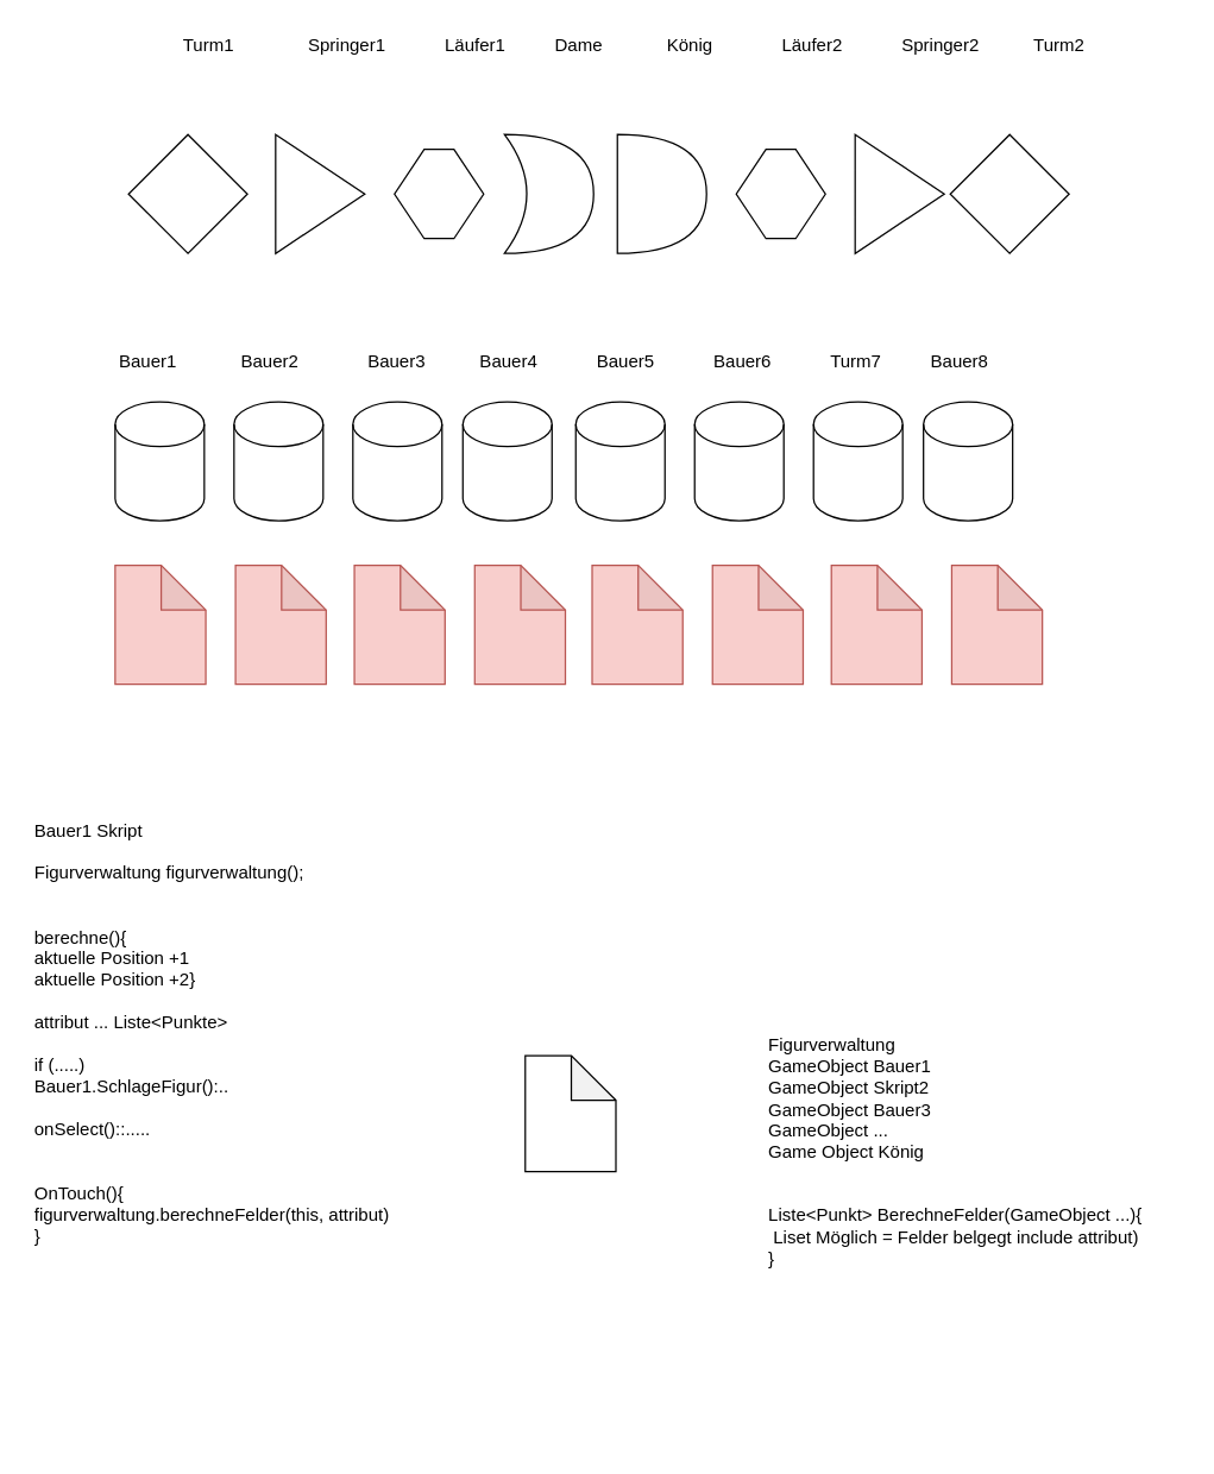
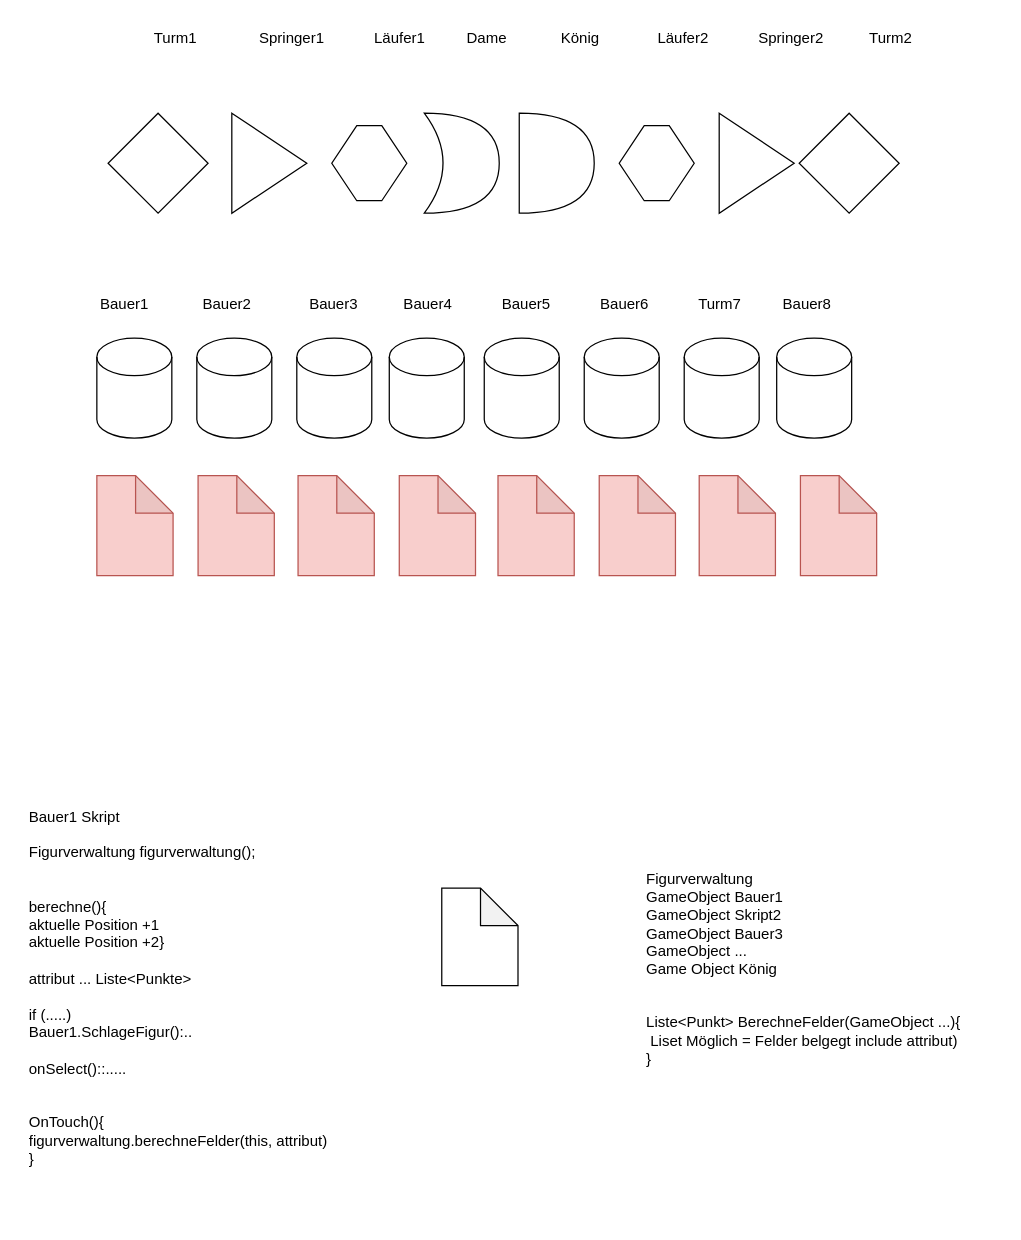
- <mxCell id="21" value="Bauer1 Skript&lt;br&gt;&lt;br&gt;Figurverwaltung figurverwaltung();&lt;br&gt;&lt;br&gt;&lt;br&gt;berechne(){&lt;br&gt;aktuelle Position +1&amp;nbsp;&lt;br&gt;aktuelle Position +2}&lt;br&gt;&lt;br&gt;attribut ... Liste&amp;lt;Punkte&amp;gt;&lt;br&gt;&lt;br&gt;if (.....)&lt;br&gt;Bauer1.SchlageFigur():..&lt;br&gt;&lt;br&gt;onSelect()::.....&lt;br&gt;&lt;br&gt;&lt;br&gt;OnTouch(){&lt;br&gt;figurverwaltung.berechneFelder(this, attribut)&lt;br&gt;}" style="text;html=1;strokeColor=none;fillColor=none;align=left;verticalAlign=middle;whiteSpace=wrap;rounded=0;" vertex="1" parent="1"><mxGeometry x="20.5" y="515" width="274.5" height="360" as="geometry" /></mxCell>
+ <mxCell id="21" value="Bauer1 Skript&lt;br&gt;&lt;br&gt;Figurverwaltung figurverwaltung();&lt;br&gt;&lt;br&gt;&lt;br&gt;berechne(){&lt;br&gt;aktuelle Position +1&amp;nbsp;&lt;br&gt;aktuelle Position +2}&lt;br&gt;&lt;br&gt;attribut ... Liste&amp;lt;Punkte&amp;gt;&lt;br&gt;&lt;br&gt;if (.....)&lt;br&gt;Bauer1.SchlageFigur():..&lt;br&gt;&lt;br&gt;onSelect()::.....&lt;br&gt;&lt;br&gt;&lt;br&gt;OnTouch(){&lt;br&gt;figurverwaltung.berechneFelder(this, attribut)&lt;br&gt;}" style="text;html=1;strokeColor=none;fillColor=none;align=left;verticalAlign=middle;whiteSpace=wrap;rounded=0;" vertex="1" parent="1"><mxGeometry x="20.5" y="610" width="274.5" height="360" as="geometry" /></mxCell>
